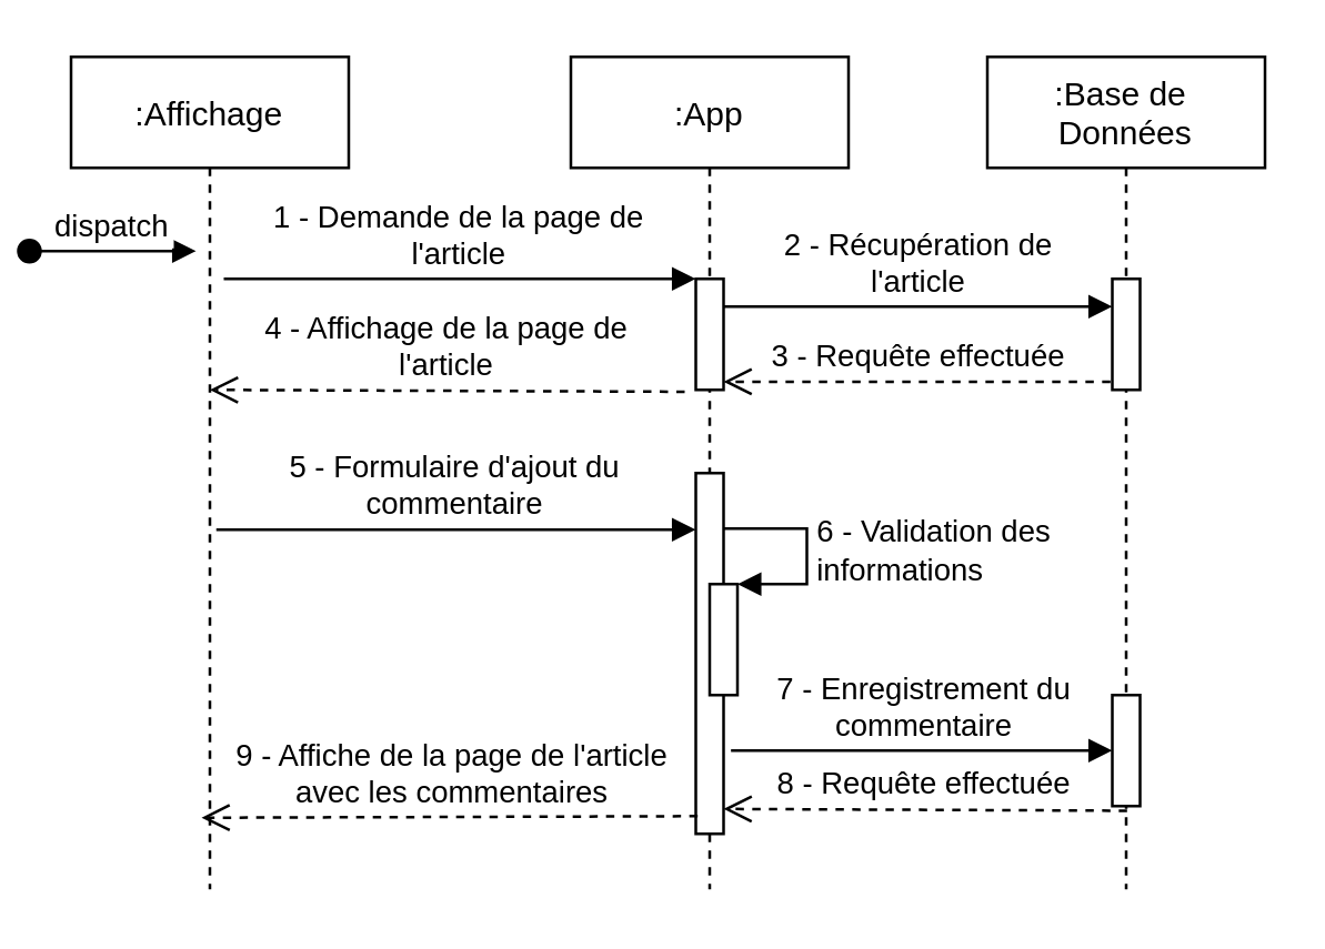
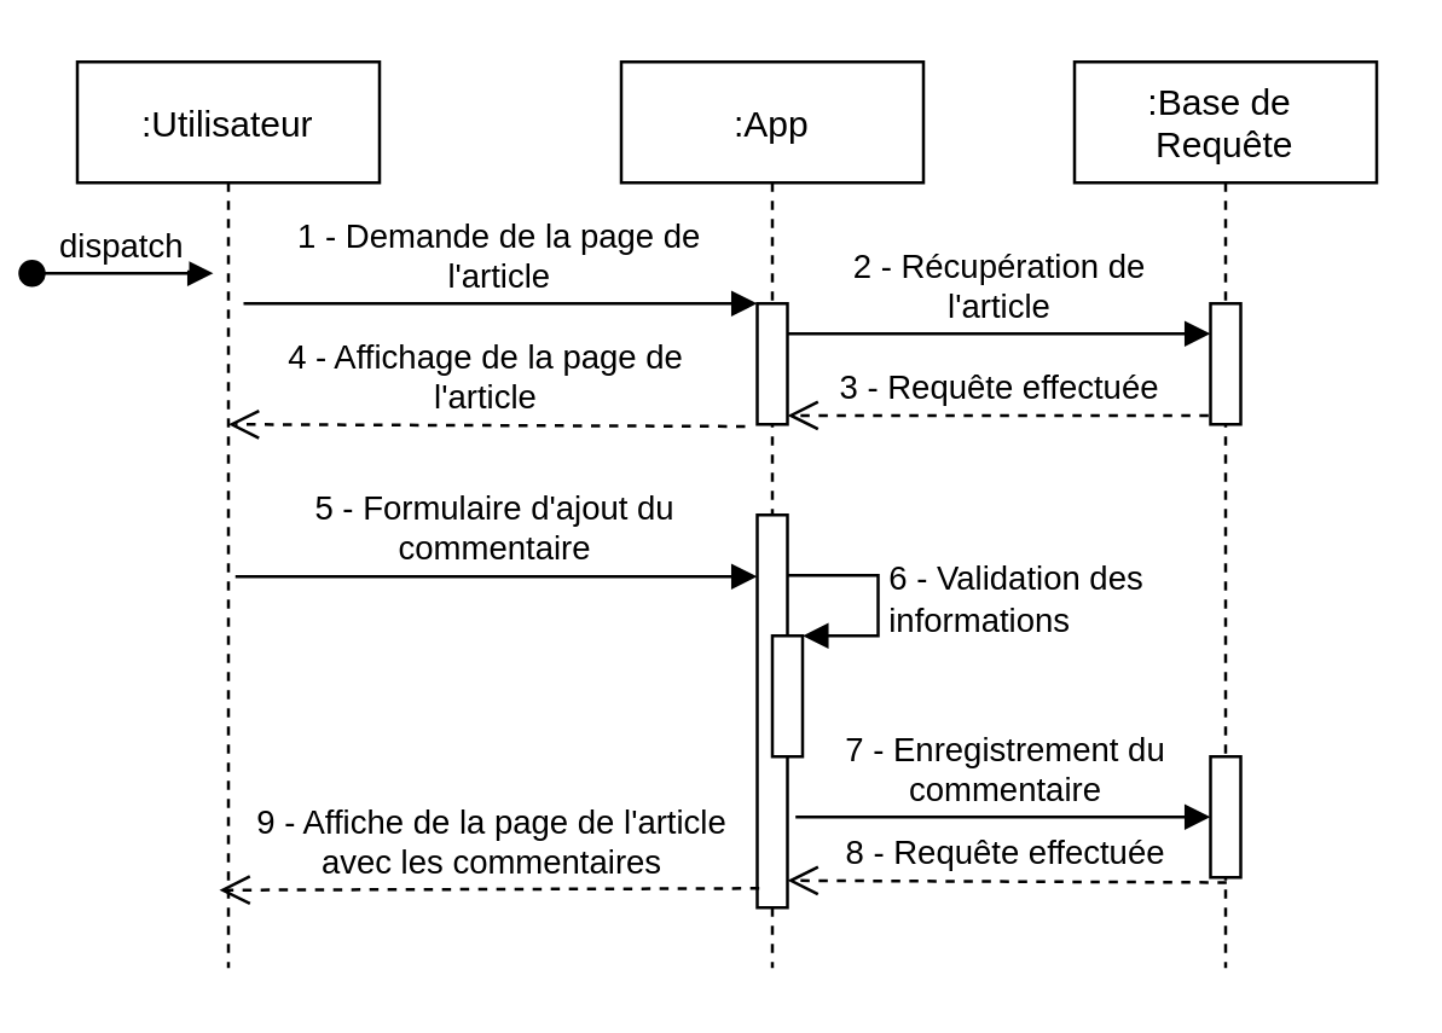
- <mxCell id="10" value=":Base de &#10;Données" style="shape=umlLifeline;perimeter=lifelinePerimeter;container=1;collapsible=0;recursiveResize=0;rounded=0;shadow=0;strokeWidth=1;" vertex="1" parent="1"><mxGeometry x="350" y="20" width="100" height="300" as="geometry" /></mxCell>
+ <mxCell id="10" value=":Base de &#10;Requête" style="shape=umlLifeline;perimeter=lifelinePerimeter;container=1;collapsible=0;recursiveResize=0;rounded=0;shadow=0;strokeWidth=1;" vertex="1" parent="1"><mxGeometry x="350" y="20" width="100" height="300" as="geometry" /></mxCell>
- <mxCell id="2" value=":Affichage" style="shape=umlLifeline;perimeter=lifelinePerimeter;container=1;collapsible=0;recursiveResize=0;rounded=0;shadow=0;strokeWidth=1;" parent="1" vertex="1"><mxGeometry x="20" y="20" width="100" height="300" as="geometry" /></mxCell>
+ <mxCell id="2" value=":Utilisateur" style="shape=umlLifeline;perimeter=lifelinePerimeter;container=1;collapsible=0;recursiveResize=0;rounded=0;shadow=0;strokeWidth=1;" parent="1" vertex="1"><mxGeometry x="20" y="20" width="100" height="300" as="geometry" /></mxCell>
